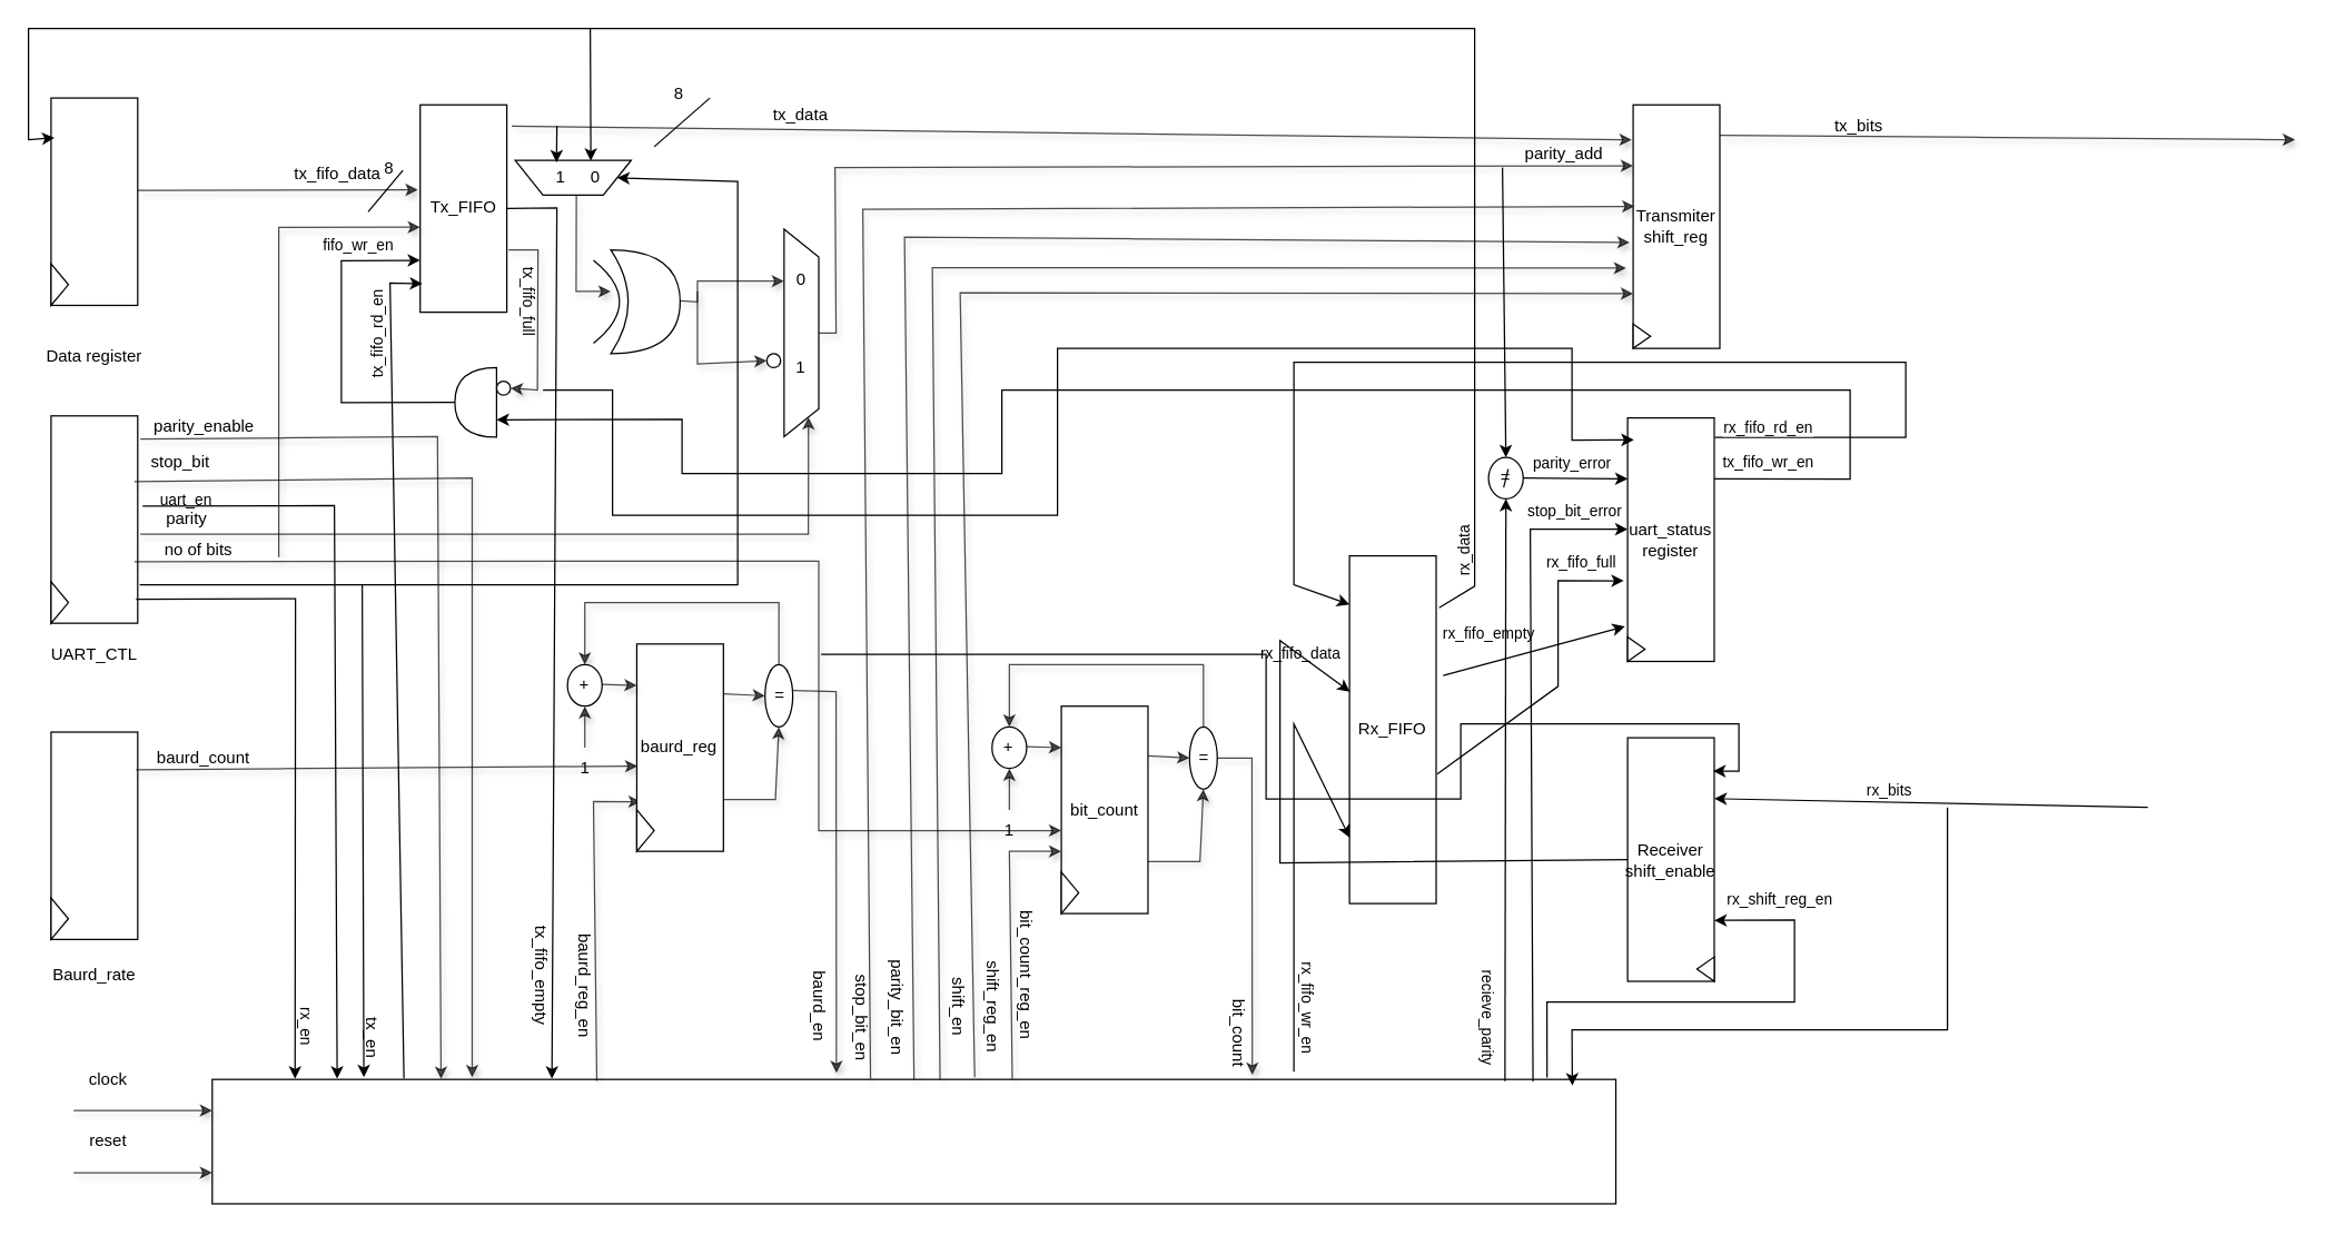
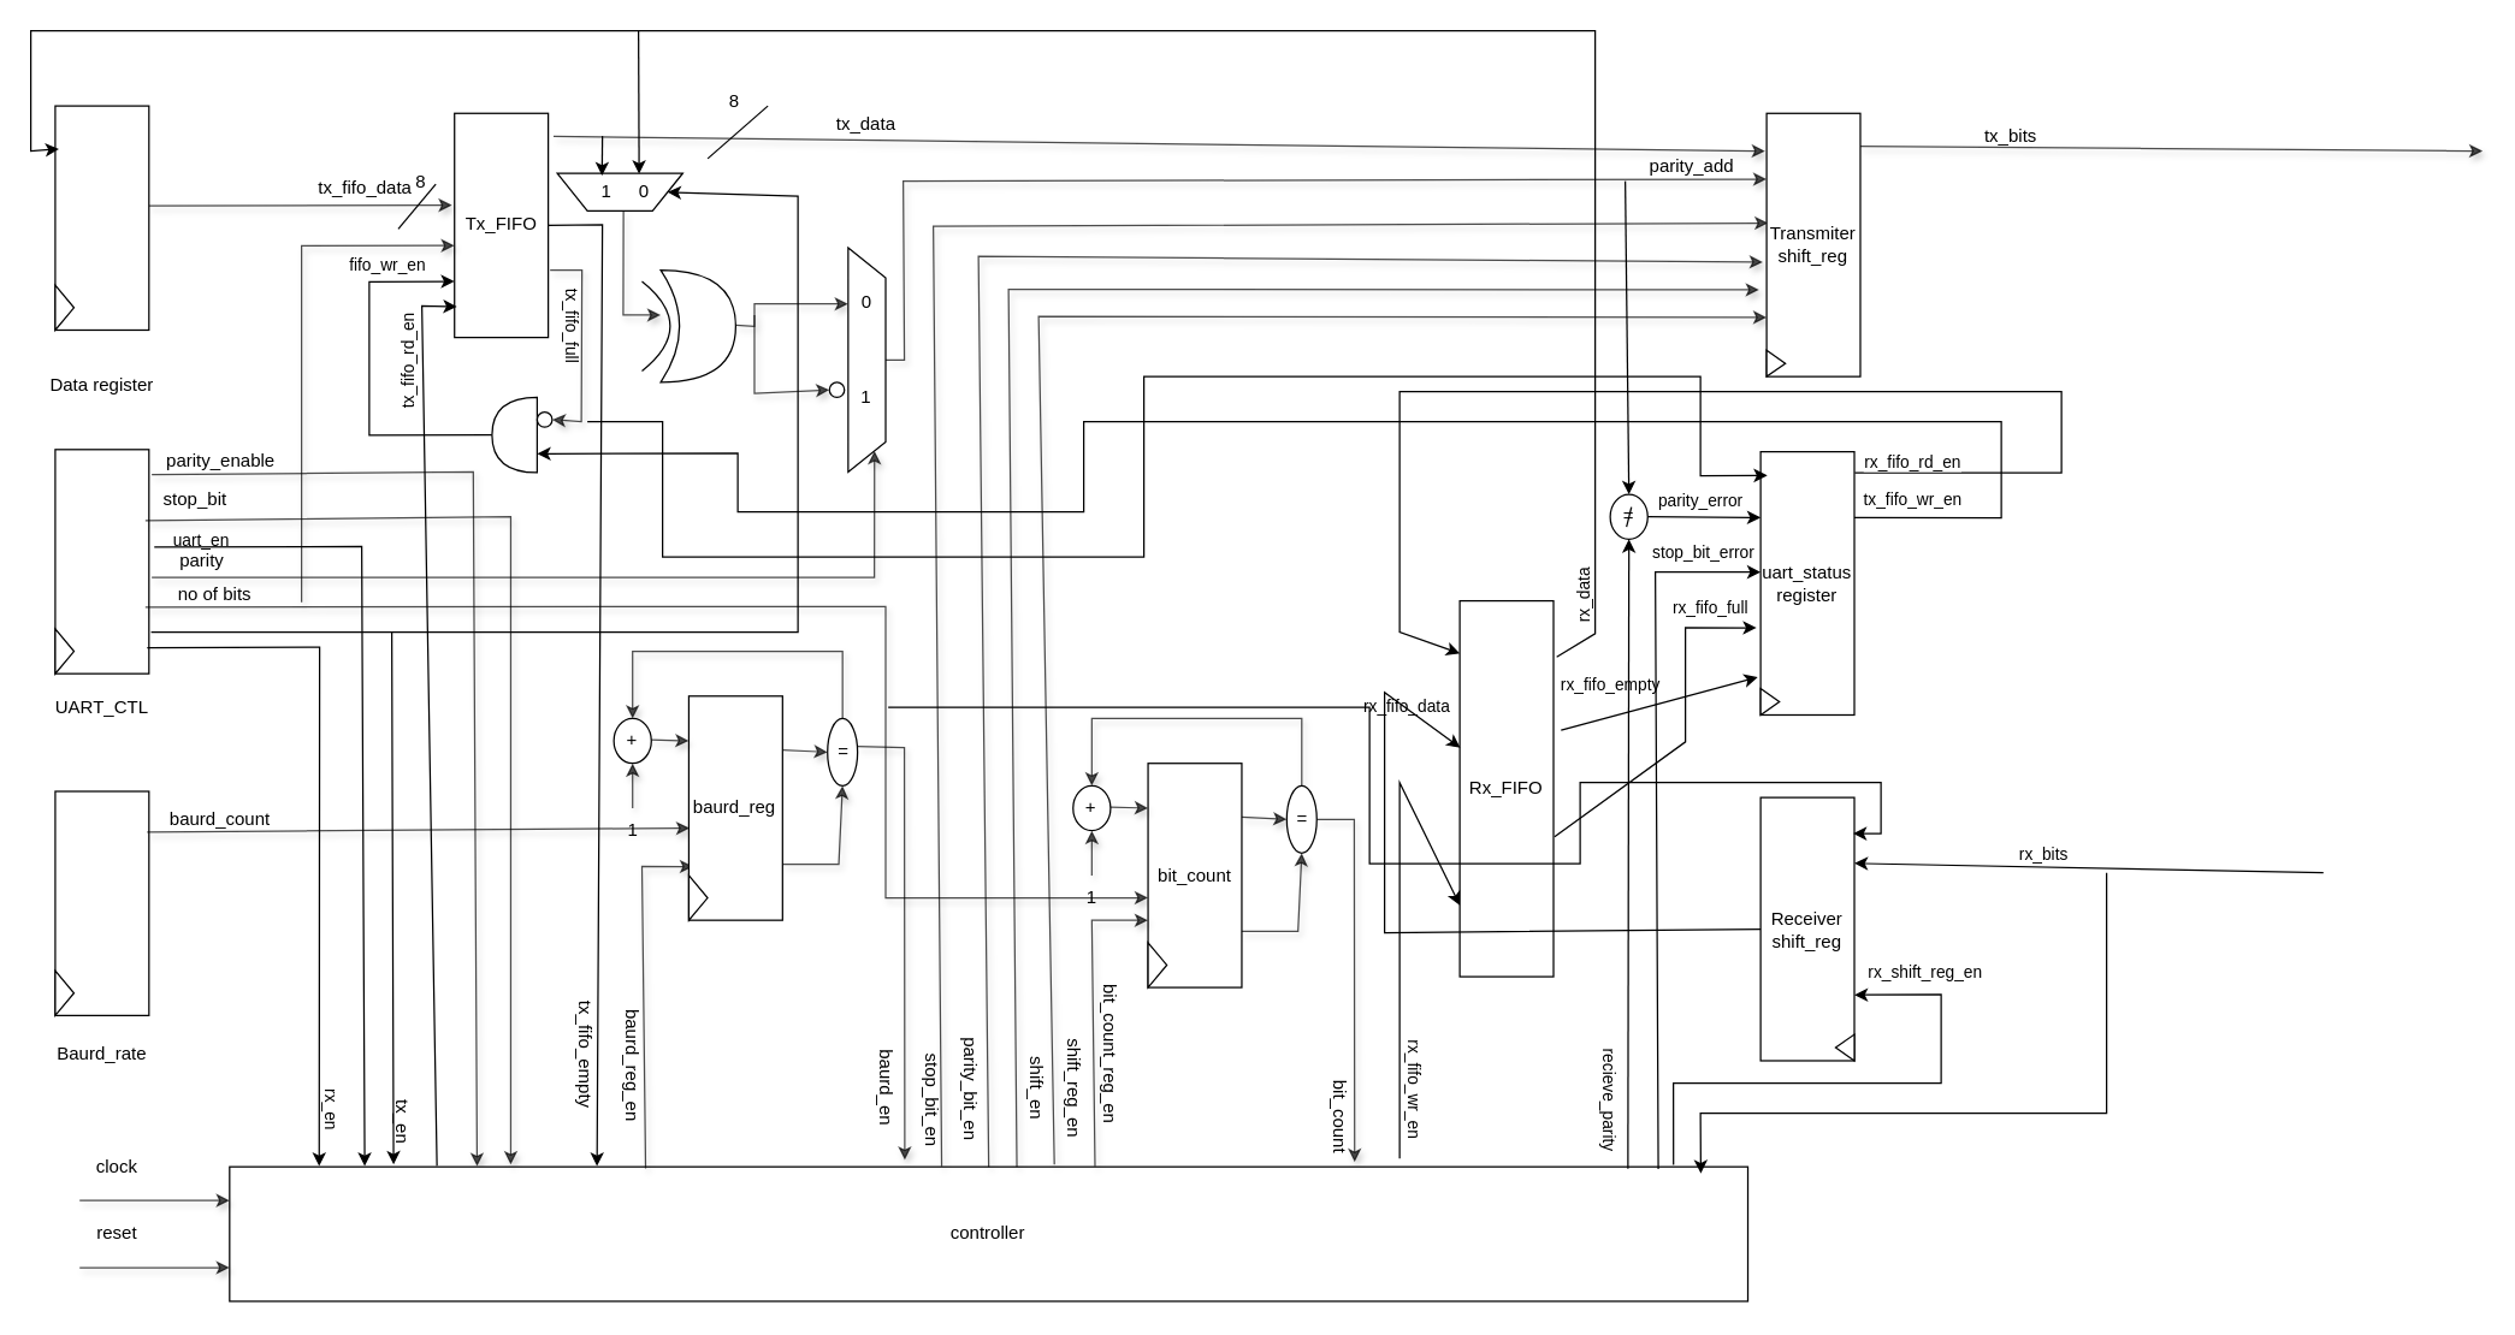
- <mxCell id="98" value="Receiver&lt;br&gt;shift_enable" style="rounded=0;whiteSpace=wrap;html=1;direction=south;container=0;" vertex="1" parent="97"><mxGeometry width="62.31" height="175.09" as="geometry" /></mxCell>
+ <mxCell id="98" value="Receiver&lt;br&gt;shift_reg" style="rounded=0;whiteSpace=wrap;html=1;direction=south;container=0;" vertex="1" parent="97"><mxGeometry width="62.31" height="175.09" as="geometry" /></mxCell>
+ <mxCell id="18" value="controller" style="text;html=1;align=center;verticalAlign=middle;whiteSpace=wrap;rounded=0;container=0;" vertex="1" parent="1"><mxGeometry x="619.45" y="798" width="74.768" height="44.727" as="geometry" /></mxCell>
